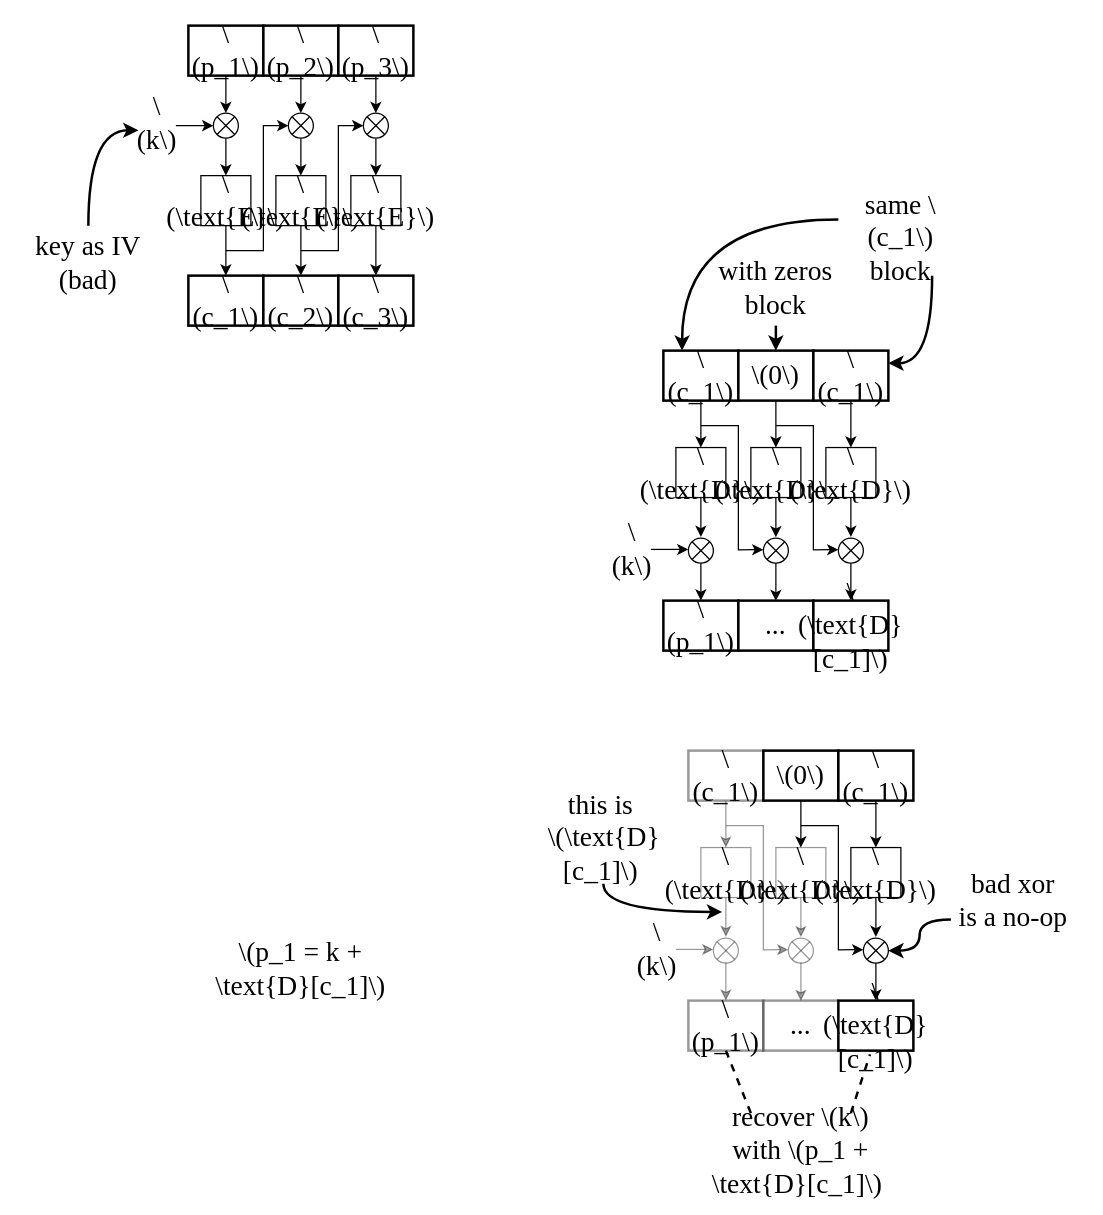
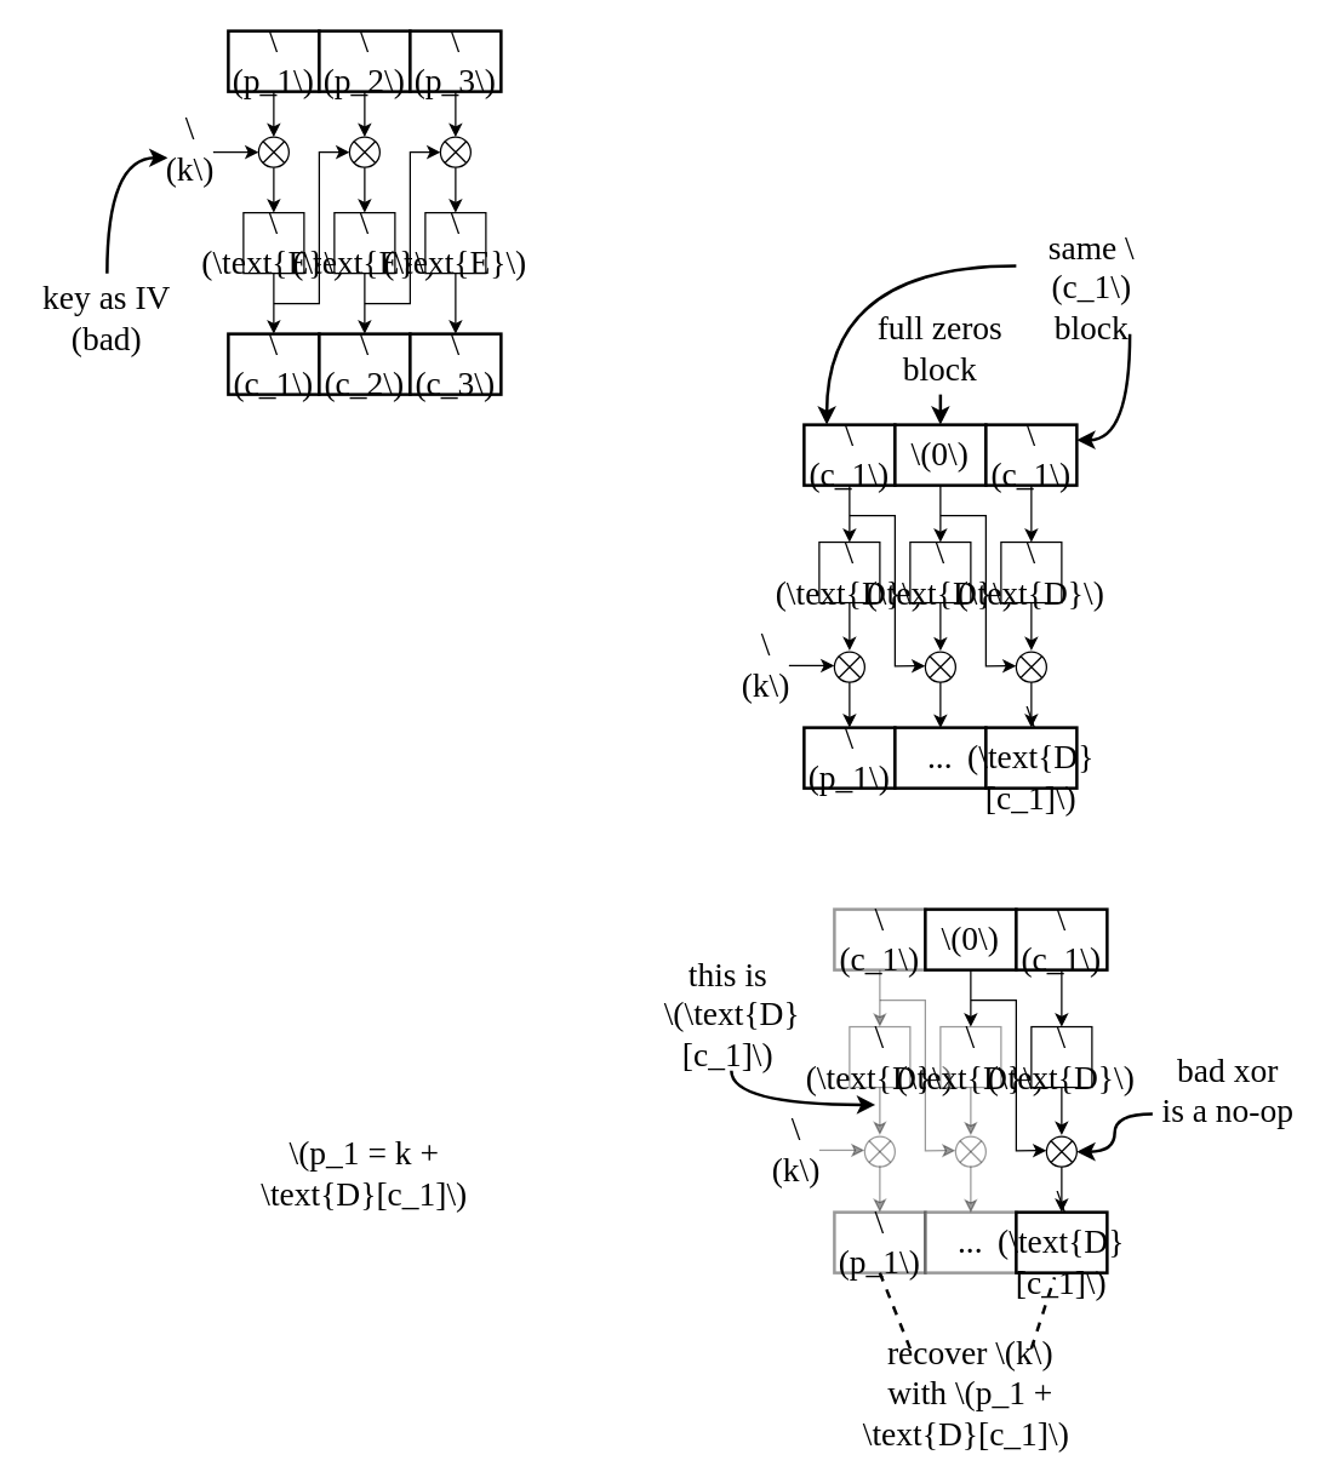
- <mxCell id="111" value="with zeros&lt;br&gt;block" style="text;html=1;strokeColor=none;fillColor=none;align=center;verticalAlign=middle;whiteSpace=wrap;rounded=0;fontFamily=Patrick Hand;fontSource=https%3A%2F%2Ffonts.googleapis.com%2Fcss%3Ffamily%3DPatrick%2BHand;fontSize=22;" vertex="1" parent="1"><mxGeometry y="200" width="100" height="60" as="geometry" x="570" /></mxCell>
+ <mxCell id="111" value="full zeros&lt;br&gt;block" style="text;html=1;strokeColor=none;fillColor=none;align=center;verticalAlign=middle;whiteSpace=wrap;rounded=0;fontFamily=Patrick Hand;fontSource=https%3A%2F%2Ffonts.googleapis.com%2Fcss%3Ffamily%3DPatrick%2BHand;fontSize=22;" vertex="1" parent="1"><mxGeometry y="200" width="100" height="60" as="geometry" x="570" /></mxCell>
